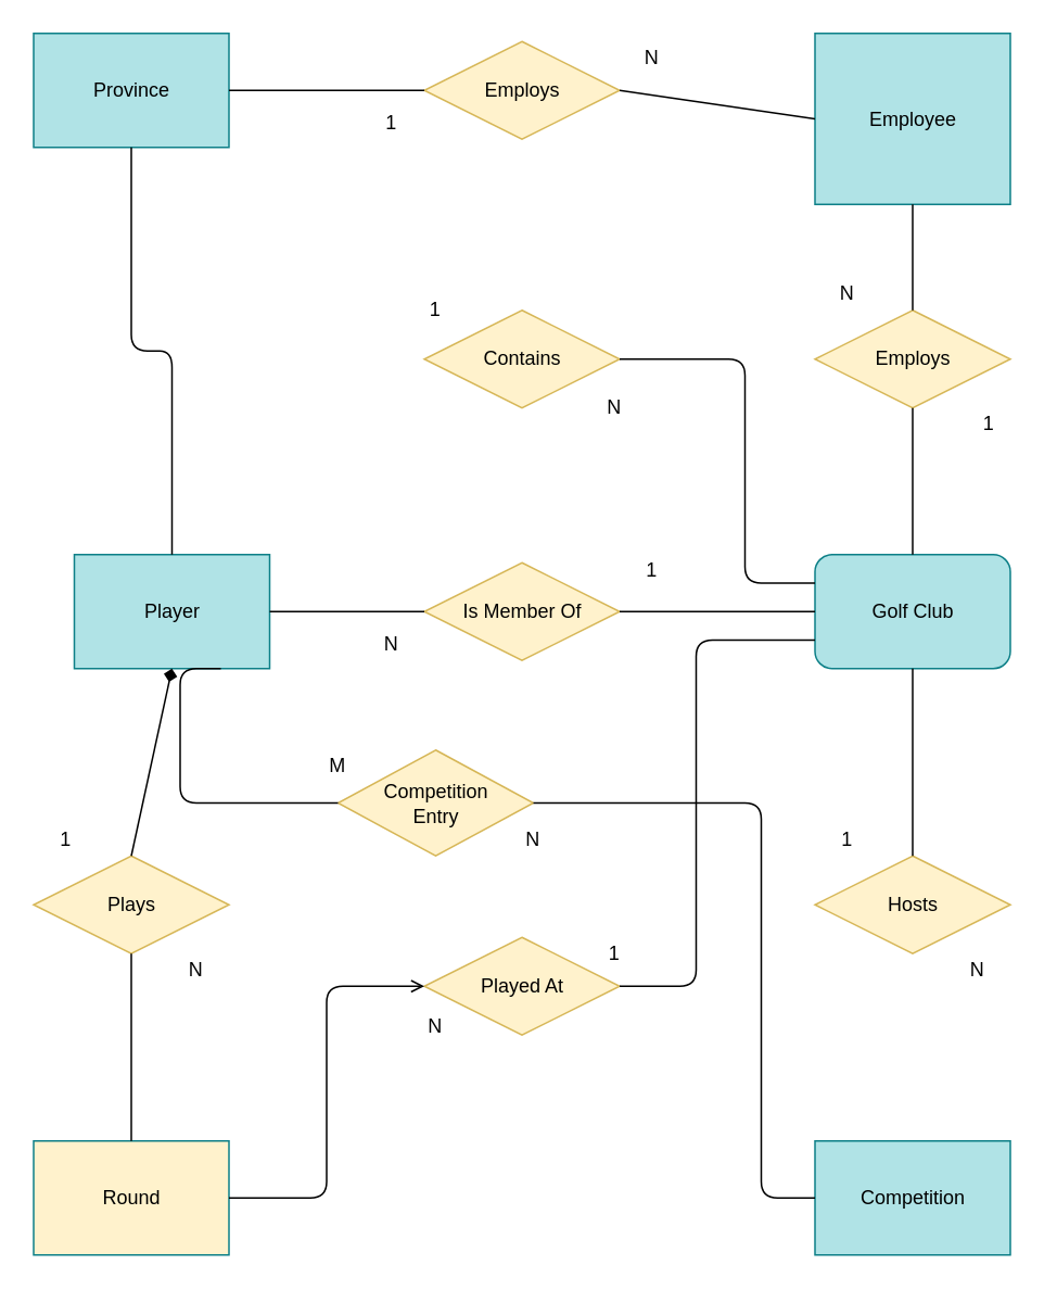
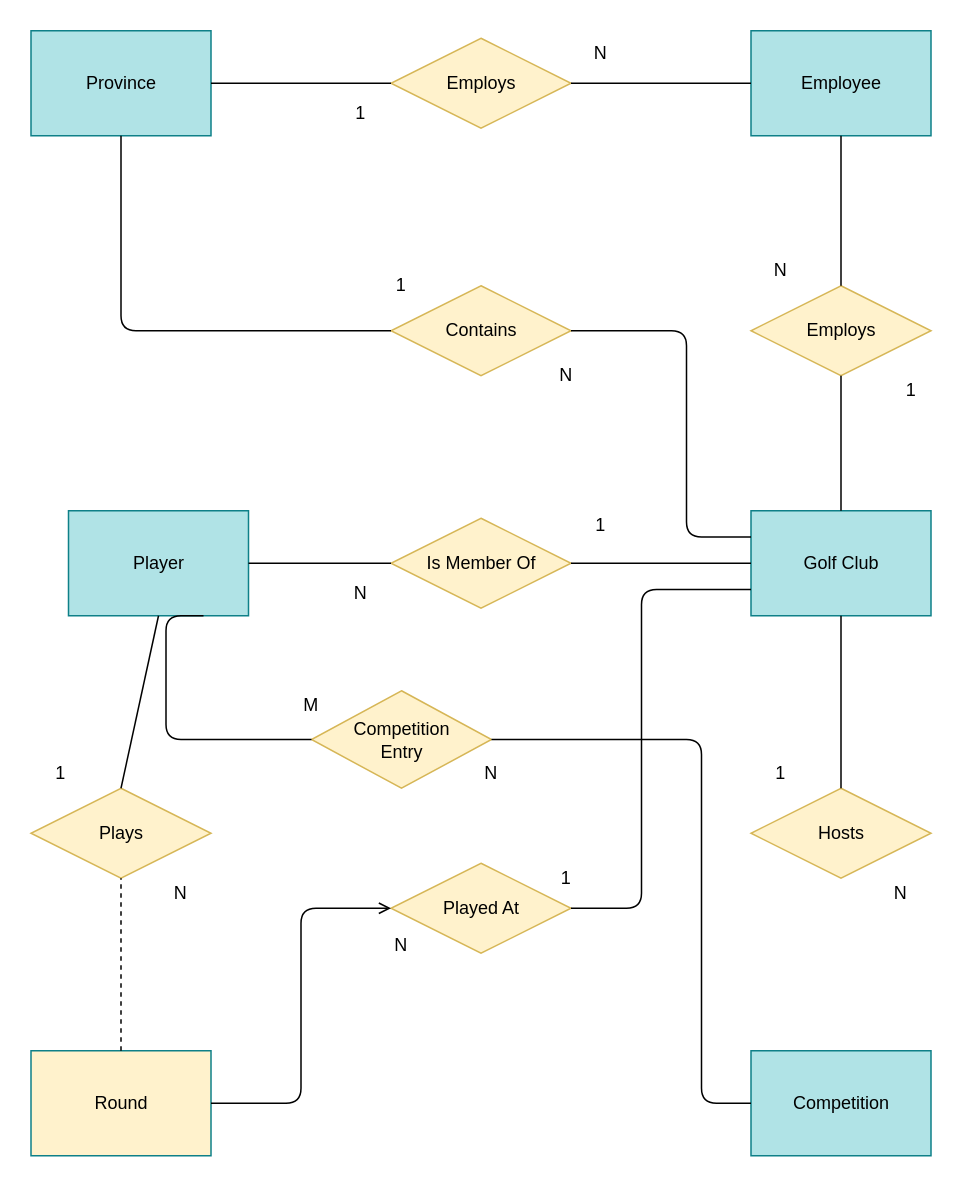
- <mxCell id="7" value="Employee" style="html=1;dashed=0;whitespace=wrap;fillColor=#b0e3e6;strokeColor=#0e8088;" vertex="1" parent="1"><mxGeometry x="500" y="20" width="120" height="105" as="geometry" /></mxCell>
+ <mxCell id="7" value="Employee" style="html=1;dashed=0;whitespace=wrap;fillColor=#b0e3e6;strokeColor=#0e8088;" vertex="1" parent="1"><mxGeometry x="500" y="20" width="120" height="70" as="geometry" /></mxCell>
- <mxCell id="20" value="" style="endArrow=none;html=1;strokeWidth=1;exitX=0.5;exitY=1;exitDx=0;exitDy=0;edgeStyle=orthogonalEdgeStyle;" edge="1" parent="1" source="2" target="6"><mxGeometry width="50" height="50" relative="1" as="geometry"><mxPoint x="420" y="400" as="sourcePoint" /><mxPoint x="470" y="350" as="targetPoint" /></mxGeometry></mxCell>
+ <mxCell id="20" value="" style="endArrow=none;html=1;strokeWidth=1;entryX=0;entryY=0.5;entryDx=0;entryDy=0;exitX=0.5;exitY=1;exitDx=0;exitDy=0;edgeStyle=orthogonalEdgeStyle;" edge="1" parent="1" source="2" target="11"><mxGeometry width="50" height="50" relative="1" as="geometry"><mxPoint x="420" y="400" as="sourcePoint" /><mxPoint x="470" y="350" as="targetPoint" /></mxGeometry></mxCell>
- <mxCell id="5" value="Golf Club" style="html=1;dashed=0;whitespace=wrap;fillColor=#b0e3e6;strokeColor=#0e8088;rounded=1;" vertex="1" parent="1"><mxGeometry x="500" y="340" width="120" height="70" as="geometry" /></mxCell>
+ <mxCell id="5" value="Golf Club" style="html=1;dashed=0;whitespace=wrap;fillColor=#b0e3e6;strokeColor=#0e8088;" vertex="1" parent="1"><mxGeometry x="500" y="340" width="120" height="70" as="geometry" /></mxCell>
- <mxCell id="25" value="" style="endArrow=diamond;html=1;strokeWidth=1;exitX=0.5;exitY=0;exitDx=0;exitDy=0;entryX=0.5;entryY=1;entryDx=0;entryDy=0;" edge="1" parent="1" source="8" target="6"><mxGeometry width="50" height="50" relative="1" as="geometry"><mxPoint x="570" y="710" as="sourcePoint" /><mxPoint x="570" y="595" as="targetPoint" /></mxGeometry></mxCell>
+ <mxCell id="25" value="" style="endArrow=none;html=1;strokeWidth=1;exitX=0.5;exitY=0;exitDx=0;exitDy=0;entryX=0.5;entryY=1;entryDx=0;entryDy=0;" edge="1" parent="1" source="8" target="6"><mxGeometry width="50" height="50" relative="1" as="geometry"><mxPoint x="570" y="710" as="sourcePoint" /><mxPoint x="570" y="595" as="targetPoint" /></mxGeometry></mxCell>
- <mxCell id="26" value="" style="endArrow=none;html=1;strokeWidth=1;exitX=0.5;exitY=0;exitDx=0;exitDy=0;entryX=0.5;entryY=1;entryDx=0;entryDy=0;" edge="1" parent="1" source="4" target="8"><mxGeometry width="50" height="50" relative="1" as="geometry"><mxPoint x="580" y="720" as="sourcePoint" /><mxPoint x="580" y="605" as="targetPoint" /></mxGeometry></mxCell>
+ <mxCell id="26" value="" style="endArrow=none;html=1;strokeWidth=1;exitX=0.5;exitY=0;exitDx=0;exitDy=0;entryX=0.5;entryY=1;entryDx=0;entryDy=0;dashed=1;" edge="1" parent="1" source="4" target="8"><mxGeometry width="50" height="50" relative="1" as="geometry"><mxPoint x="580" y="720" as="sourcePoint" /><mxPoint x="580" y="605" as="targetPoint" /></mxGeometry></mxCell>
